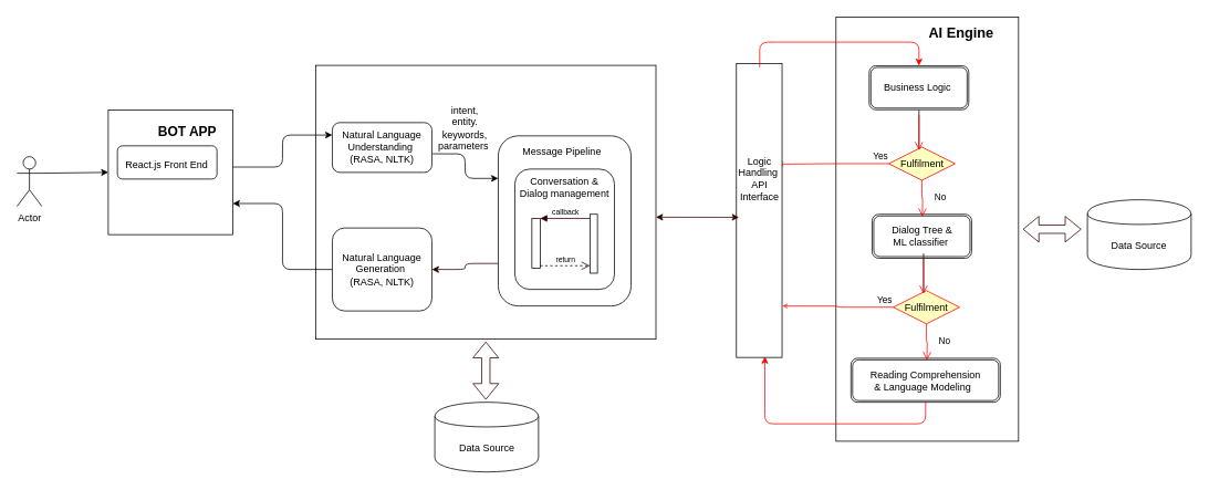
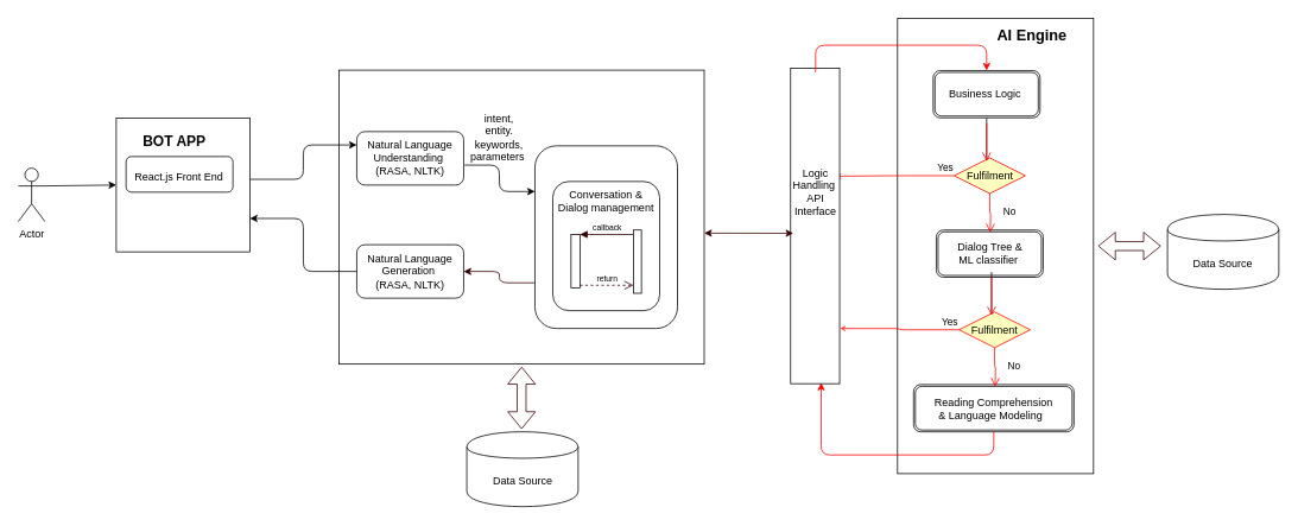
- <mxCell id="10" value="&lt;span style=&quot;font-size: 16px&quot;&gt;&lt;b&gt;BOT APP&lt;/b&gt;&lt;/span&gt;" style="text;html=1;strokeColor=none;fillColor=none;align=center;verticalAlign=middle;whiteSpace=wrap;rounded=0;" parent="1" vertex="1"><mxGeometry x="180" y="148" width="91" height="20" as="geometry" /></mxCell>
+ <mxCell id="10" value="&lt;span style=&quot;font-size: 16px&quot;&gt;&lt;b&gt;BOT APP&lt;/b&gt;&lt;/span&gt;" style="text;html=1;strokeColor=none;fillColor=none;align=center;verticalAlign=middle;whiteSpace=wrap;rounded=0;" parent="1" vertex="1"><mxGeometry x="150" y="148" width="91" height="20" as="geometry" /></mxCell>
- <mxCell id="14" value="Message Pipeline" style="text;html=1;strokeColor=none;fillColor=none;align=center;verticalAlign=middle;whiteSpace=wrap;rounded=0;" parent="1" vertex="1"><mxGeometry x="612" y="173" width="130" height="20" as="geometry" /></mxCell>
- <mxCell id="13" value="Natural Language Generation&amp;nbsp;&lt;br&gt;(RASA, NLTK)" style="rounded=1;whiteSpace=wrap;html=1;" parent="1" vertex="1"><mxGeometry x="400" y="274" width="120" height="100" as="geometry" /></mxCell>
+ <mxCell id="13" value="Natural Language Generation&amp;nbsp;&lt;br&gt;(RASA, NLTK)" style="rounded=1;whiteSpace=wrap;html=1;" parent="1" vertex="1"><mxGeometry x="400" y="274" width="120" height="60" as="geometry" /></mxCell>
